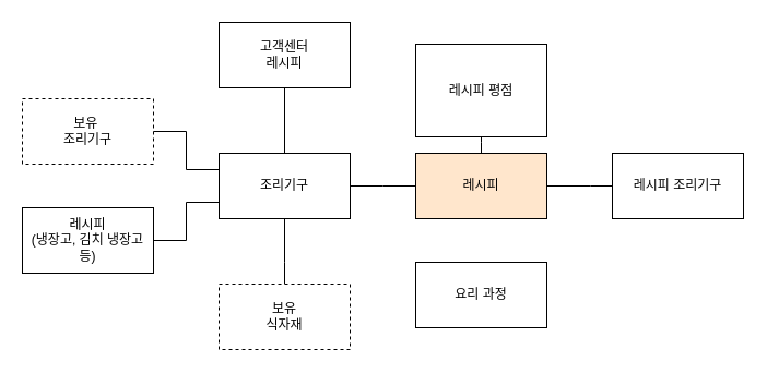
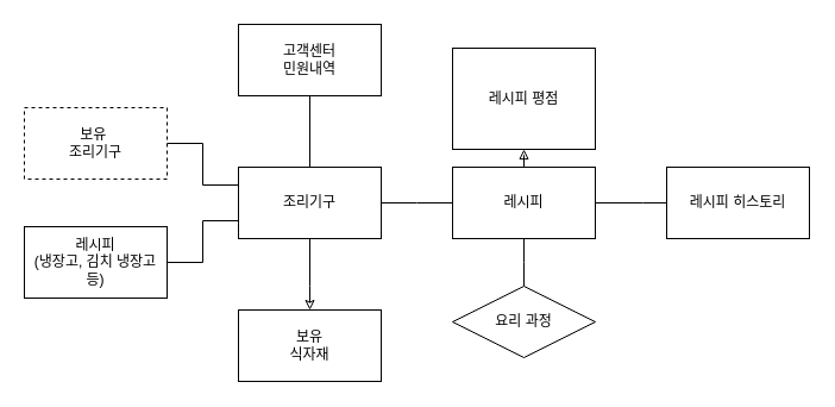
- <mxCell id="18" value="고객센터&lt;div&gt;레시피&lt;/div&gt;" style="rounded=0;whiteSpace=wrap;html=1;" vertex="1" parent="1"><mxGeometry x="200" y="20" width="120" height="60" as="geometry" /></mxCell>
+ <mxCell id="18" value="고객센터&lt;div&gt;민원내역&lt;/div&gt;" style="rounded=0;whiteSpace=wrap;html=1;" vertex="1" parent="1"><mxGeometry x="200" y="20" width="120" height="60" as="geometry" /></mxCell>
- <mxCell id="11" style="edgeStyle=orthogonalEdgeStyle;rounded=0;orthogonalLoop=1;jettySize=auto;html=1;exitX=0.5;exitY=0;exitDx=0;exitDy=0;entryX=0.5;entryY=1;entryDx=0;entryDy=0;endArrow=none;endFill=0;" edge="1" parent="1" source="12" target="15"><mxGeometry relative="1" as="geometry"><Array as="points"><mxPoint x="440" y="130" /><mxPoint x="440" y="130" /></Array></mxGeometry></mxCell>
+ <mxCell id="11" style="edgeStyle=orthogonalEdgeStyle;rounded=0;orthogonalLoop=1;jettySize=auto;html=1;exitX=0.5;exitY=0;exitDx=0;exitDy=0;entryX=0.5;entryY=1;entryDx=0;entryDy=0;endArrow=block;endFill=0;" edge="1" parent="1" source="12" target="15"><mxGeometry relative="1" as="geometry"><Array as="points"><mxPoint x="440" y="130" /><mxPoint x="440" y="130" /></Array></mxGeometry></mxCell>
- <mxCell id="12" value="레시피" style="rounded=0;whiteSpace=wrap;html=1;fillColor=#ffe6cc;" vertex="1" parent="1"><mxGeometry x="380" y="140" width="120" height="60" as="geometry" /></mxCell>
+ <mxCell id="12" value="레시피" style="rounded=0;whiteSpace=wrap;html=1;" vertex="1" parent="1"><mxGeometry x="380" y="140" width="120" height="60" as="geometry" /></mxCell>
- <mxCell id="14" value="레시피 조리기구" style="rounded=0;whiteSpace=wrap;html=1;" vertex="1" parent="1"><mxGeometry x="560" y="140" width="120" height="60" as="geometry" /></mxCell>
+ <mxCell id="14" value="레시피 히스토리" style="rounded=0;whiteSpace=wrap;html=1;" vertex="1" parent="1"><mxGeometry x="560" y="140" width="120" height="60" as="geometry" /></mxCell>
+ <mxCell id="9" style="edgeStyle=orthogonalEdgeStyle;rounded=0;orthogonalLoop=1;jettySize=auto;html=1;exitX=0.5;exitY=1;exitDx=0;exitDy=0;entryX=0.5;entryY=0;entryDx=0;entryDy=0;endArrow=none;endFill=0;" edge="1" parent="1" source="12" target="16"><mxGeometry relative="1" as="geometry"><Array as="points"><mxPoint x="440" y="220" /><mxPoint x="440" y="220" /></Array></mxGeometry></mxCell>
- <mxCell id="5" style="edgeStyle=orthogonalEdgeStyle;rounded=0;orthogonalLoop=1;jettySize=auto;html=1;exitX=0.5;exitY=1;exitDx=0;exitDy=0;entryX=0.5;entryY=0;entryDx=0;entryDy=0;endArrow=none;endFill=0;" edge="1" parent="1" source="8" target="17"><mxGeometry relative="1" as="geometry"><Array as="points"><mxPoint x="260" y="240" /><mxPoint x="260" y="240" /></Array></mxGeometry></mxCell>
+ <mxCell id="5" style="edgeStyle=orthogonalEdgeStyle;rounded=0;orthogonalLoop=1;jettySize=auto;html=1;exitX=0.5;exitY=1;exitDx=0;exitDy=0;entryX=0.5;entryY=0;entryDx=0;entryDy=0;endArrow=classic;endFill=0;" edge="1" parent="1" source="8" target="17"><mxGeometry relative="1" as="geometry"><Array as="points"><mxPoint x="260" y="240" /><mxPoint x="260" y="240" /></Array></mxGeometry></mxCell>
- <mxCell id="16" value="요리 과정" style="rounded=0;whiteSpace=wrap;html=1;" vertex="1" parent="1"><mxGeometry x="380" y="240" width="120" height="60" as="geometry" /></mxCell>
+ <mxCell id="16" value="요리 과정" style="rhombus;whiteSpace=wrap;html=1;" vertex="1" parent="1"><mxGeometry x="380" y="240" width="120" height="60" as="geometry" /></mxCell>
- <mxCell id="17" value="보유&lt;div&gt;식자재&lt;/div&gt;" style="rounded=0;whiteSpace=wrap;html=1;dashed=1;" vertex="1" parent="1"><mxGeometry x="200" y="260" width="120" height="60" as="geometry" /></mxCell>
+ <mxCell id="17" value="보유&lt;div&gt;식자재&lt;/div&gt;" style="rounded=0;whiteSpace=wrap;html=1;" vertex="1" parent="1"><mxGeometry x="200" y="260" width="120" height="60" as="geometry" /></mxCell>
